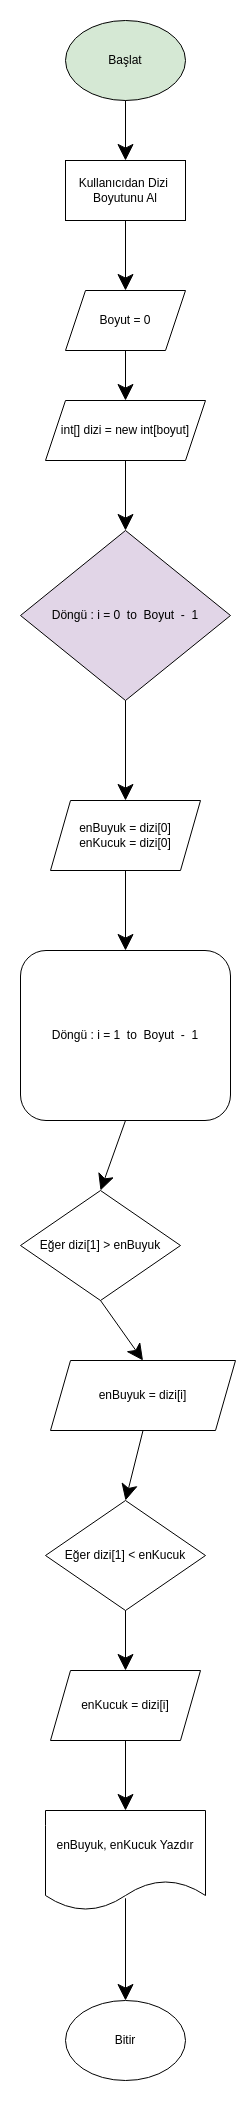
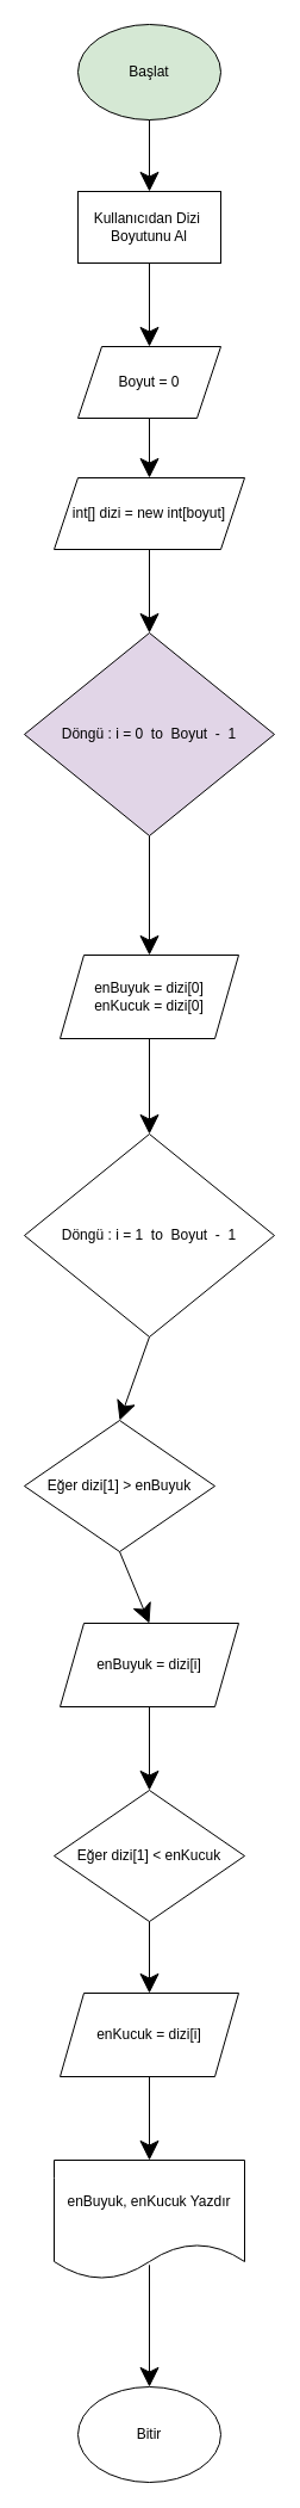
- <mxCell id="8" value="Döngü : i = 1&amp;nbsp; to&amp;nbsp; Boyut&amp;nbsp; -&amp;nbsp; 1" style="whiteSpace=wrap;html=1;hachureGap=4;pointerEvents=0;rounded=1;" vertex="1" parent="1"><mxGeometry x="20" y="950" width="210" height="170" as="geometry" /></mxCell>
+ <mxCell id="8" value="Döngü : i = 1&amp;nbsp; to&amp;nbsp; Boyut&amp;nbsp; -&amp;nbsp; 1" style="rhombus;whiteSpace=wrap;html=1;hachureGap=4;pointerEvents=0;" vertex="1" parent="1"><mxGeometry x="20" y="950" width="210" height="170" as="geometry" /></mxCell>
- <mxCell id="10" value="enBuyuk = dizi[i]" style="shape=parallelogram;perimeter=parallelogramPerimeter;whiteSpace=wrap;html=1;fixedSize=1;hachureGap=4;pointerEvents=0;" vertex="1" parent="1"><mxGeometry x="50" y="1360" width="185" height="70" as="geometry" /></mxCell>
+ <mxCell id="10" value="enBuyuk = dizi[i]" style="shape=parallelogram;perimeter=parallelogramPerimeter;whiteSpace=wrap;html=1;fixedSize=1;hachureGap=4;pointerEvents=0;" vertex="1" parent="1"><mxGeometry x="50" y="1360" width="150" height="70" as="geometry" /></mxCell>
